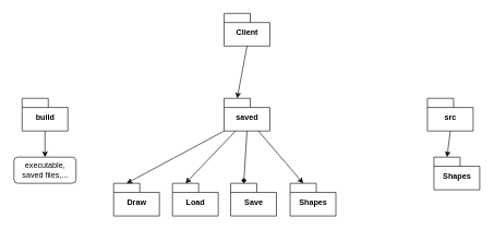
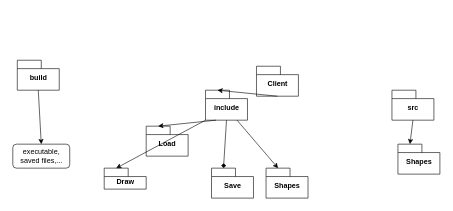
- <mxCell id="2" value="Client" style="shape=folder;fontStyle=1;spacingTop=10;tabWidth=40;tabHeight=14;tabPosition=left;html=1;" vertex="1" parent="1"><mxGeometry x="342" y="20" width="70" height="50" as="geometry" /></mxCell>
+ <mxCell id="2" value="Client" style="shape=folder;fontStyle=1;spacingTop=10;tabWidth=40;tabHeight=14;tabPosition=left;html=1;" vertex="1" parent="1"><mxGeometry x="427" y="110" width="70" height="50" as="geometry" /></mxCell>
- <mxCell id="3" value="build" style="shape=folder;fontStyle=1;spacingTop=10;tabWidth=40;tabHeight=14;tabPosition=left;html=1;" vertex="1" parent="1"><mxGeometry x="33" y="150" width="70" height="50" as="geometry" /></mxCell>
+ <mxCell id="3" value="build" style="shape=folder;fontStyle=1;spacingTop=10;tabWidth=40;tabHeight=14;tabPosition=left;html=1;" vertex="1" parent="1"><mxGeometry x="28" y="100" width="70" height="50" as="geometry" /></mxCell>
- <mxCell id="4" value="saved" style="shape=folder;fontStyle=1;spacingTop=10;tabWidth=40;tabHeight=14;tabPosition=left;html=1;" vertex="1" parent="1"><mxGeometry x="342" y="150" width="70" height="50" as="geometry" /></mxCell>
+ <mxCell id="4" value="include" style="shape=folder;fontStyle=1;spacingTop=10;tabWidth=40;tabHeight=14;tabPosition=left;html=1;" vertex="1" parent="1"><mxGeometry x="342" y="150" width="70" height="50" as="geometry" /></mxCell>
- <mxCell id="8" value="Draw" style="shape=folder;fontStyle=1;spacingTop=10;tabWidth=40;tabHeight=14;tabPosition=left;html=1;" vertex="1" parent="1"><mxGeometry x="173" y="280" width="70" height="50" as="geometry" /></mxCell>
+ <mxCell id="8" value="Draw" style="shape=folder;fontStyle=1;spacingTop=10;tabWidth=40;tabHeight=14;tabPosition=left;html=1;" vertex="1" parent="1"><mxGeometry x="173" y="280" width="70" height="35" as="geometry" /></mxCell>
- <mxCell id="9" value="Load" style="shape=folder;fontStyle=1;spacingTop=10;tabWidth=40;tabHeight=14;tabPosition=left;html=1;" vertex="1" parent="1"><mxGeometry x="263" y="280" width="70" height="50" as="geometry" /></mxCell>
+ <mxCell id="9" value="Load" style="shape=folder;fontStyle=1;spacingTop=10;tabWidth=40;tabHeight=14;tabPosition=left;html=1;" vertex="1" parent="1"><mxGeometry x="243" y="210" width="70" height="50" as="geometry" /></mxCell>
